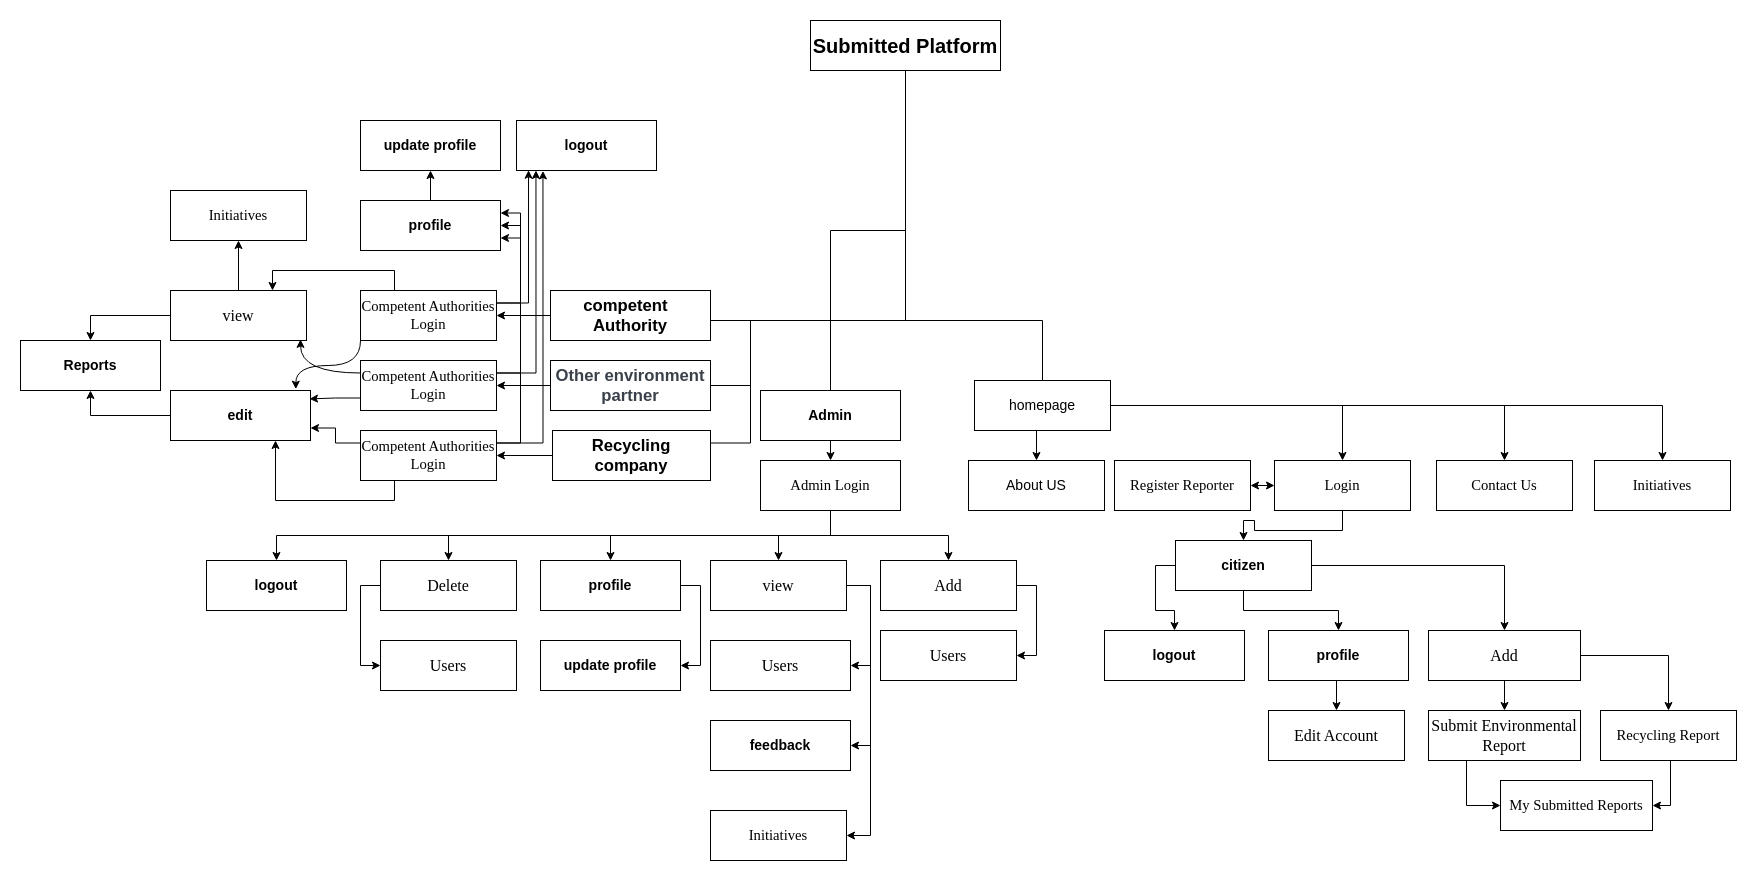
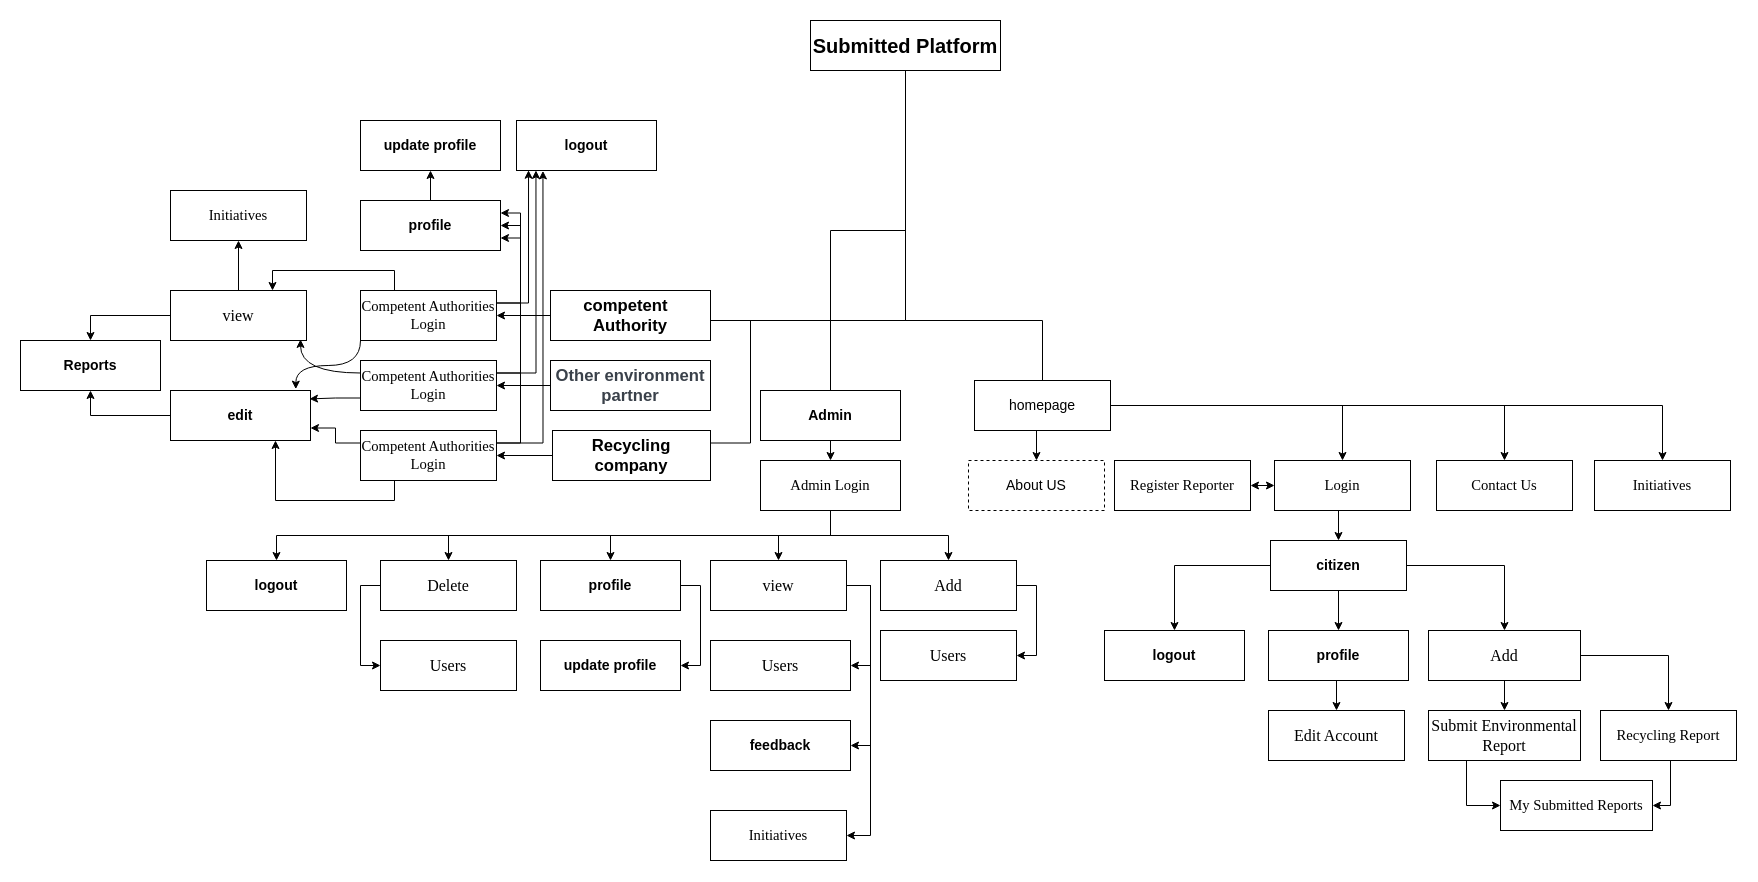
- <mxCell id="5" style="edgeStyle=orthogonalEdgeStyle;rounded=0;orthogonalLoop=1;jettySize=auto;html=1;exitX=0.5;exitY=1;exitDx=0;exitDy=0;entryX=1;entryY=0.5;entryDx=0;entryDy=0;endArrow=none;endFill=0;" edge="1" parent="1" source="7" target="22"><mxGeometry relative="1" as="geometry"><Array as="points"><mxPoint x="905" y="320" /><mxPoint x="750" y="320" /><mxPoint x="750" y="385" /></Array></mxGeometry></mxCell>
- <mxCell id="43" value="&lt;p align=&quot;center&quot; class=&quot;MsoNormal&quot;&gt;&lt;span style=&quot;font-size: 14px;&quot;&gt;About US&lt;/span&gt;&lt;/p&gt;" style="rounded=0;whiteSpace=wrap;html=1;" vertex="1" parent="1"><mxGeometry x="968" y="460" width="136" height="50" as="geometry" /></mxCell>
+ <mxCell id="43" value="&lt;p align=&quot;center&quot; class=&quot;MsoNormal&quot;&gt;&lt;span style=&quot;font-size: 14px;&quot;&gt;About US&lt;/span&gt;&lt;/p&gt;" style="rounded=0;whiteSpace=wrap;html=1;dashed=1;" vertex="1" parent="1"><mxGeometry x="968" y="460" width="136" height="50" as="geometry" /></mxCell>
- <mxCell id="11" value="&lt;p align=&quot;center&quot; class=&quot;MsoNormal&quot;&gt;&lt;span style=&quot;font-size: 14px;&quot;&gt;&lt;b&gt;citizen&lt;/b&gt;&lt;/span&gt;&lt;/p&gt;" style="rounded=0;whiteSpace=wrap;html=1;" vertex="1" parent="1"><mxGeometry x="1175" y="540" width="136" height="50" as="geometry" /></mxCell>
+ <mxCell id="11" value="&lt;p align=&quot;center&quot; class=&quot;MsoNormal&quot;&gt;&lt;span style=&quot;font-size: 14px;&quot;&gt;&lt;b&gt;citizen&lt;/b&gt;&lt;/span&gt;&lt;/p&gt;" style="rounded=0;whiteSpace=wrap;html=1;" vertex="1" parent="1"><mxGeometry x="1270" y="540" width="136" height="50" as="geometry" /></mxCell>
